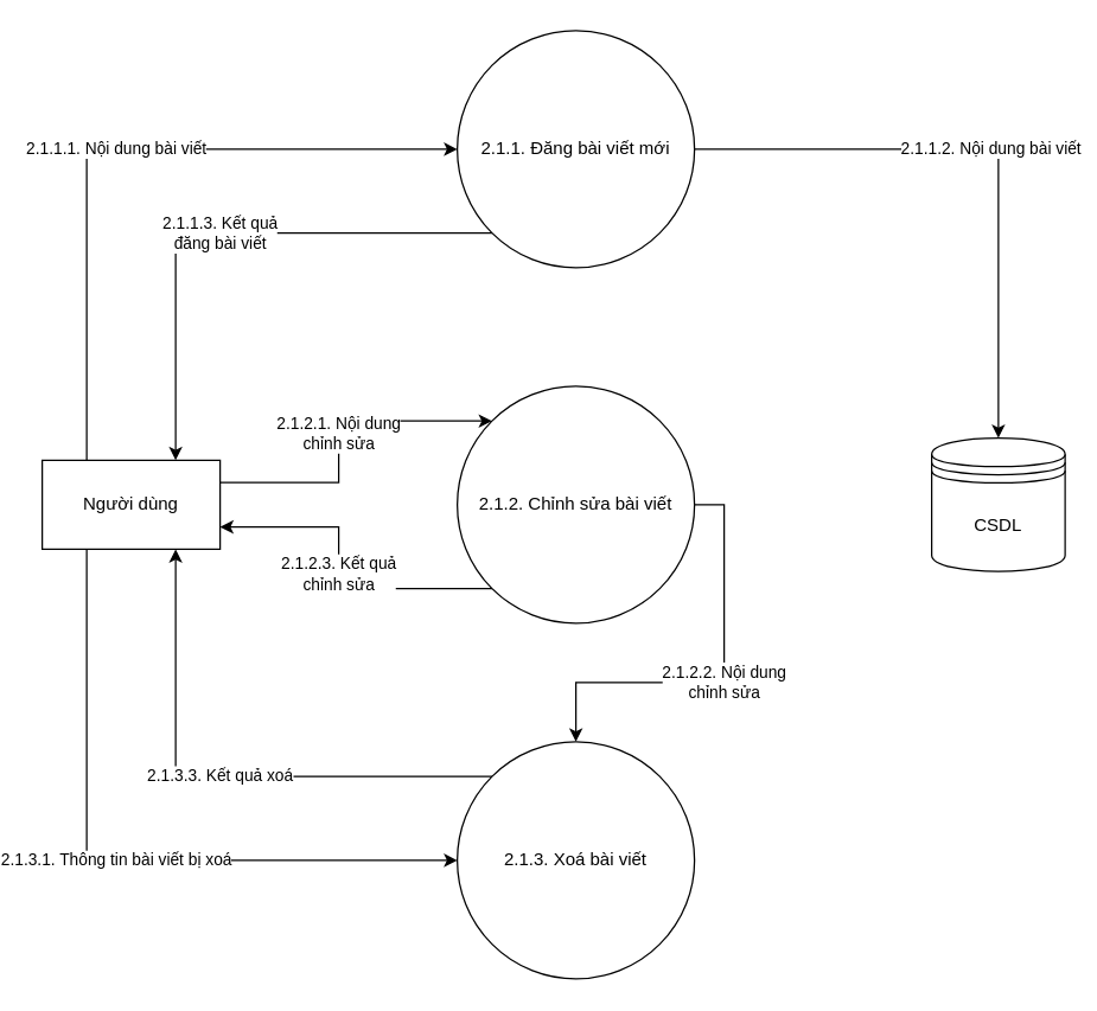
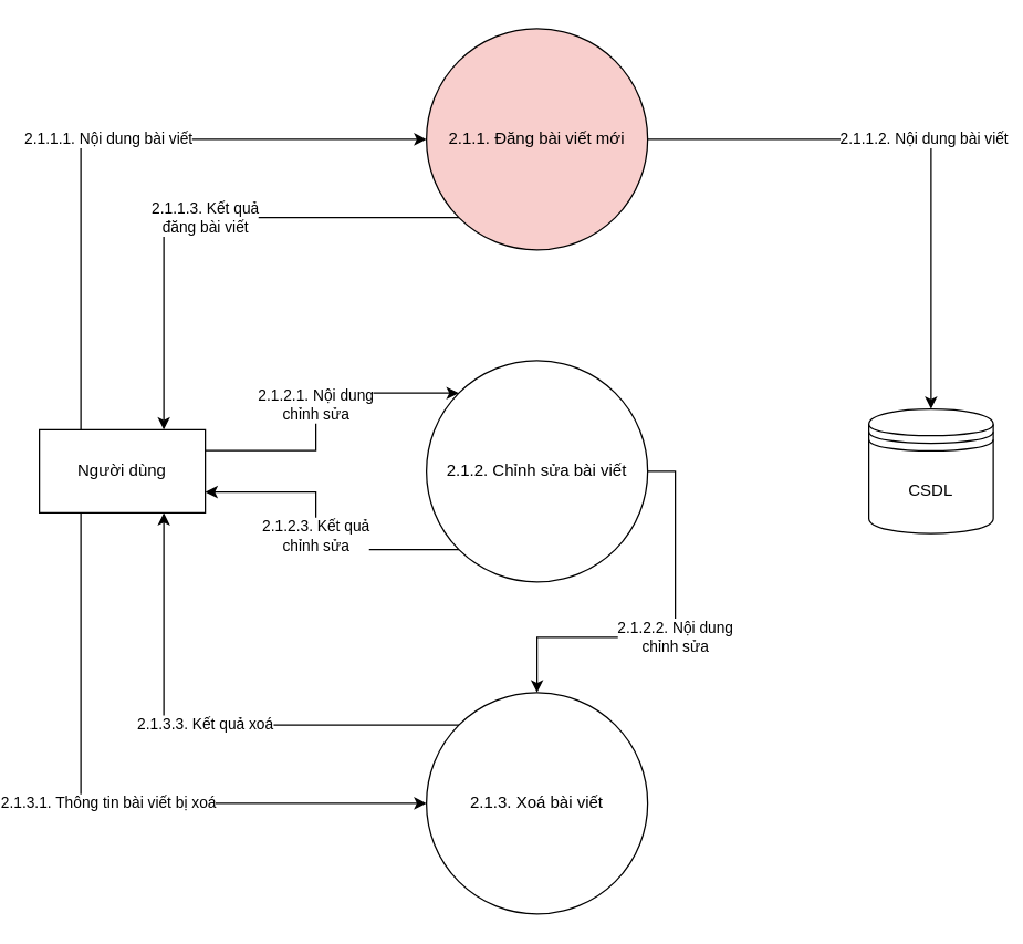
- <mxCell id="12" value="2.1.1. Đăng bài viết mới" style="ellipse;whiteSpace=wrap;html=1;aspect=fixed;" vertex="1" parent="1"><mxGeometry x="300" y="20" width="160" height="160" as="geometry" /></mxCell>
+ <mxCell id="12" value="2.1.1. Đăng bài viết mới" style="ellipse;whiteSpace=wrap;html=1;aspect=fixed;fillColor=#f8cecc;" vertex="1" parent="1"><mxGeometry x="300" y="20" width="160" height="160" as="geometry" /></mxCell>
